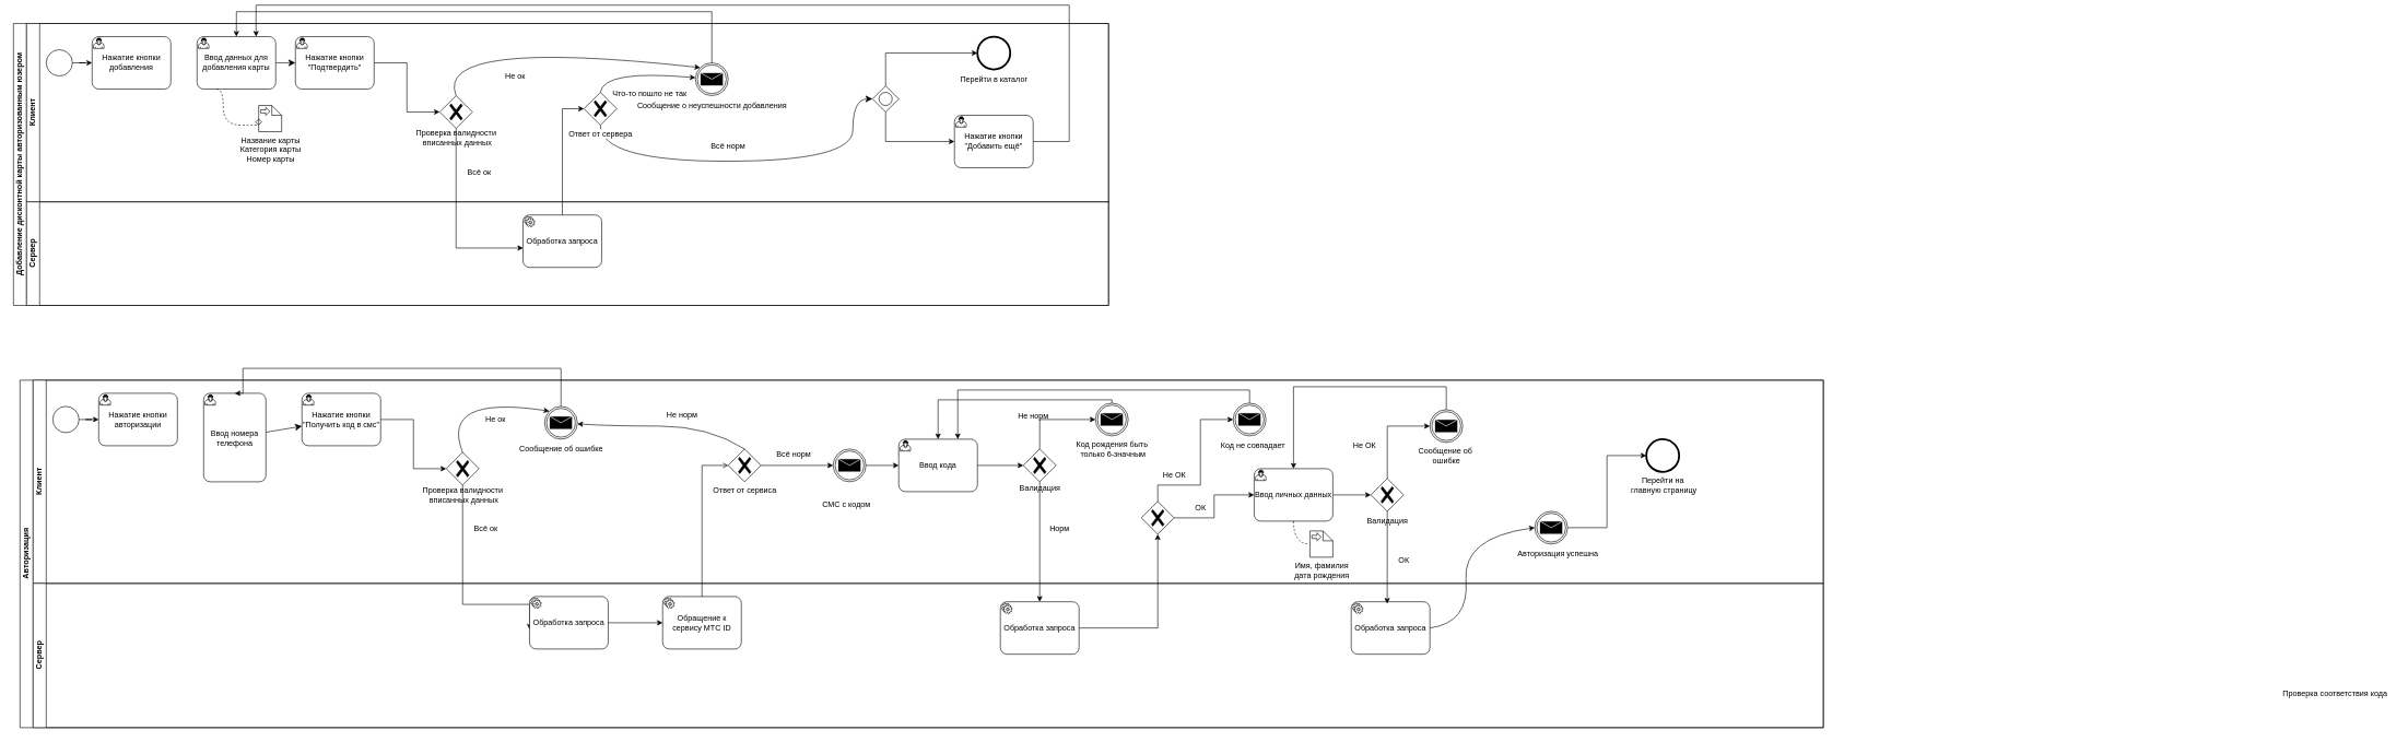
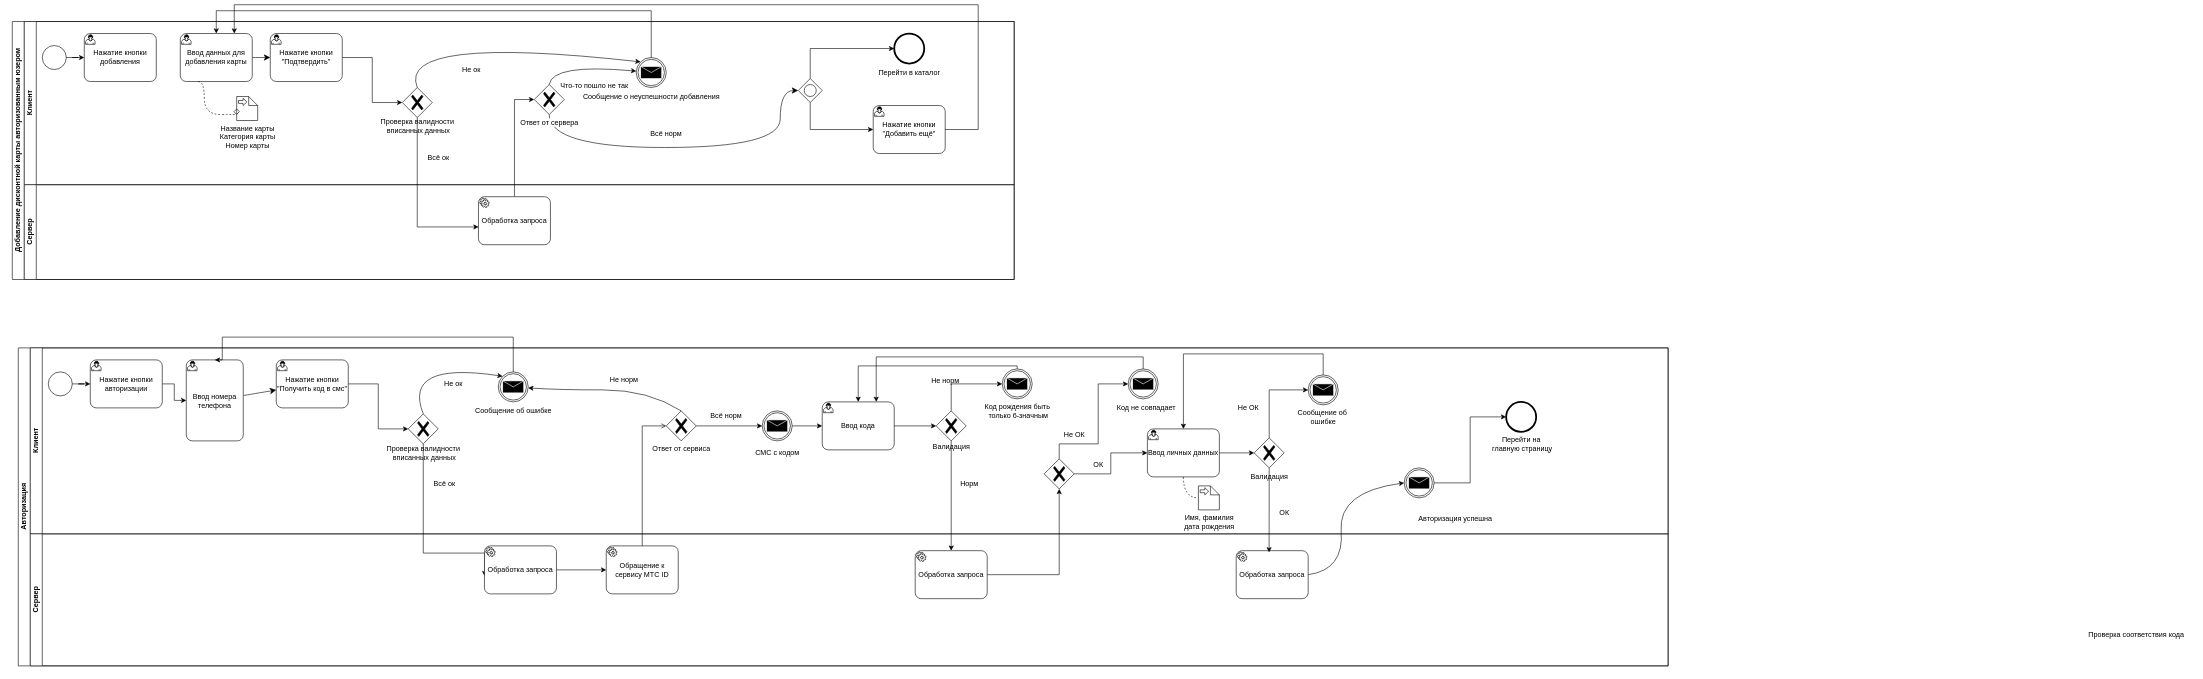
+ <mxCell id="41" value="" style="edgeStyle=orthogonalEdgeStyle;rounded=0;orthogonalLoop=1;jettySize=auto;html=1;" parent="40" source="48" target="44" edge="1"><mxGeometry relative="1" as="geometry"><mxPoint x="120" y="60" as="targetPoint" /></mxGeometry></mxCell>
- <mxCell id="66" value="СМС с кодом" style="text;html=1;align=center;verticalAlign=middle;resizable=0;points=[];autosize=1;strokeColor=none;fillColor=none;" parent="40" vertex="1"><mxGeometry x="1190" y="175" width="100" height="30" as="geometry" /></mxCell>
+ <mxCell id="66" value="СМС с кодом" style="text;html=1;align=center;verticalAlign=middle;resizable=0;points=[];autosize=1;strokeColor=none;fillColor=none;" parent="40" vertex="1"><mxGeometry x="1195" y="160" width="100" height="30" as="geometry" /></mxCell>
- <mxCell id="100" value="Авторизация успешна" style="text;html=1;align=center;verticalAlign=middle;resizable=0;points=[];autosize=1;strokeColor=none;fillColor=none;" parent="40" vertex="1"><mxGeometry x="2250" y="250" width="150" height="30" as="geometry" /></mxCell>
+ <mxCell id="100" value="Авторизация успешна" style="text;html=1;align=center;verticalAlign=middle;resizable=0;points=[];autosize=1;strokeColor=none;fillColor=none;" parent="40" vertex="1"><mxGeometry x="2300" y="270" width="150" height="30" as="geometry" /></mxCell>
